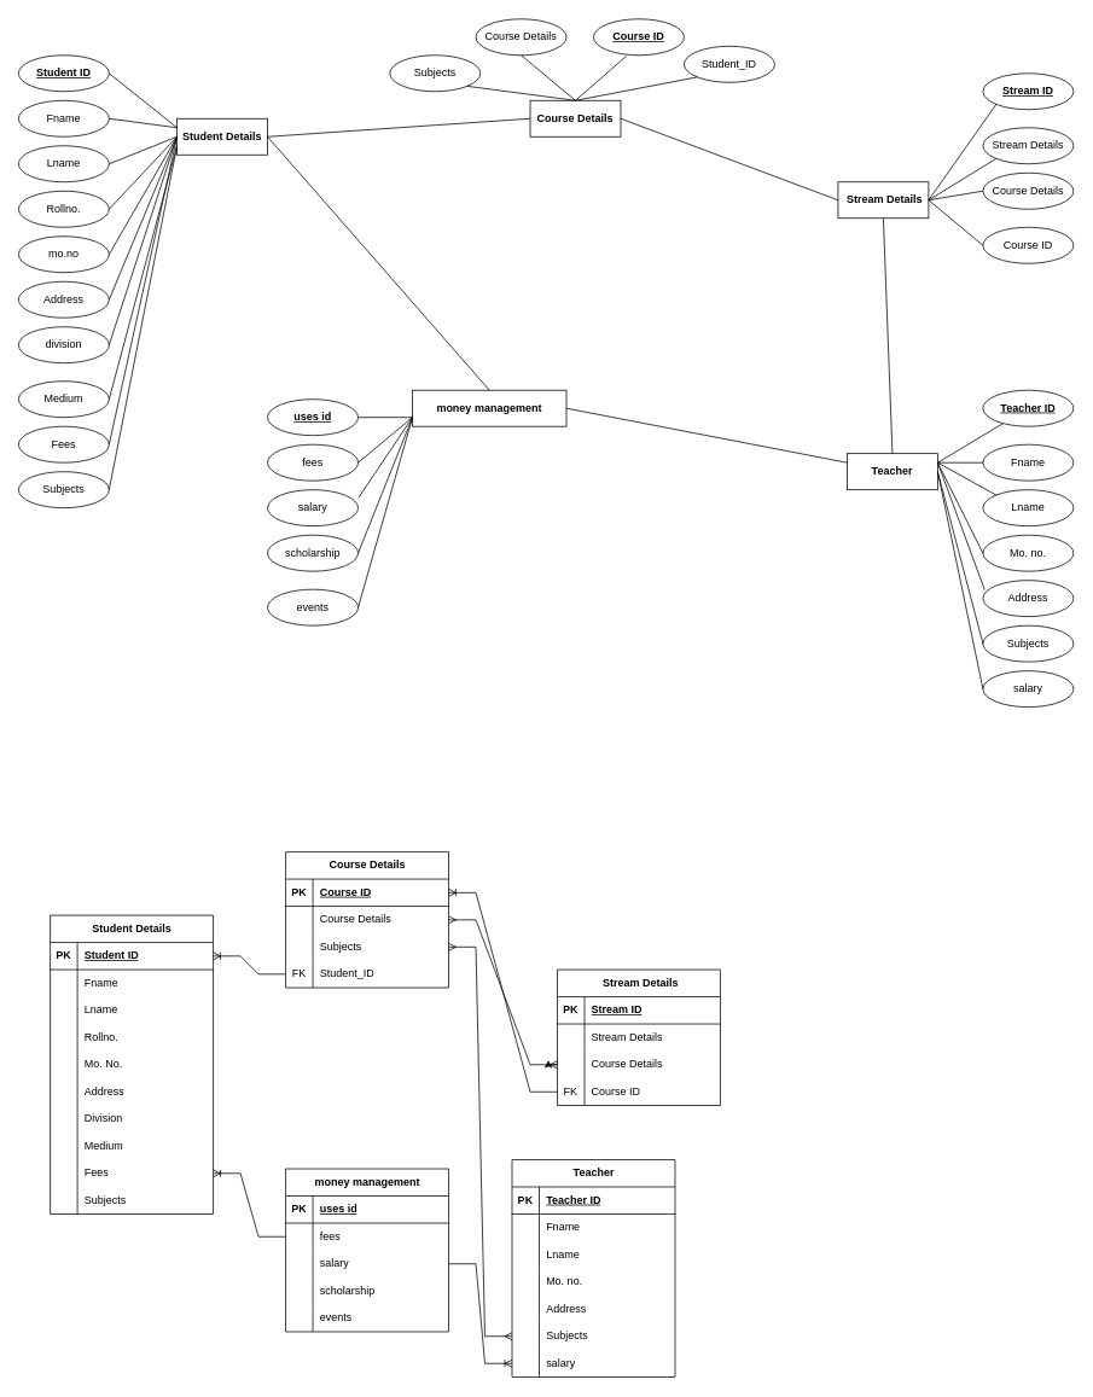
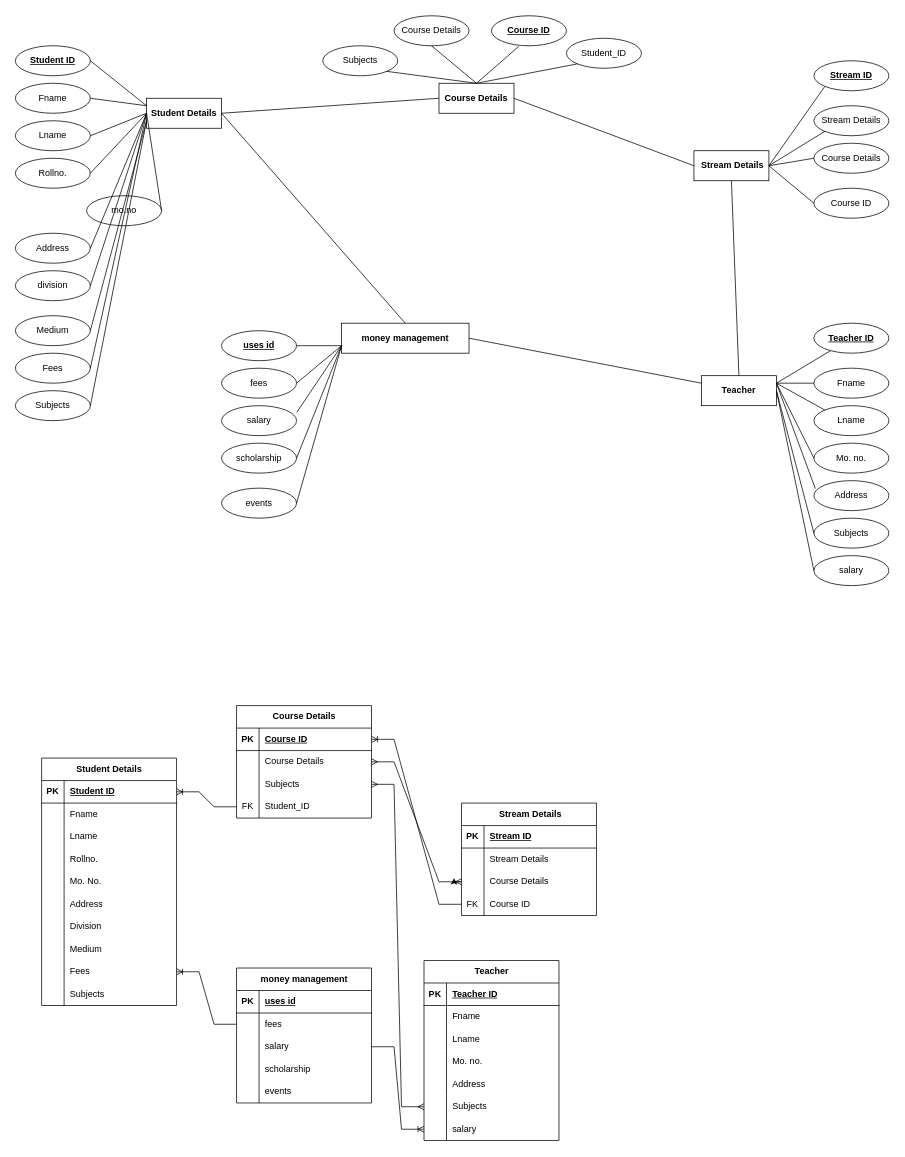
- <mxCell id="109" value="mo.no" style="ellipse;whiteSpace=wrap;html=1;align=center;" vertex="1" parent="1"><mxGeometry x="20" y="260" width="100" height="40" as="geometry" /></mxCell>
+ <mxCell id="109" value="mo.no" style="ellipse;whiteSpace=wrap;html=1;align=center;" vertex="1" parent="1"><mxGeometry x="115" y="260" width="100" height="40" as="geometry" /></mxCell>
